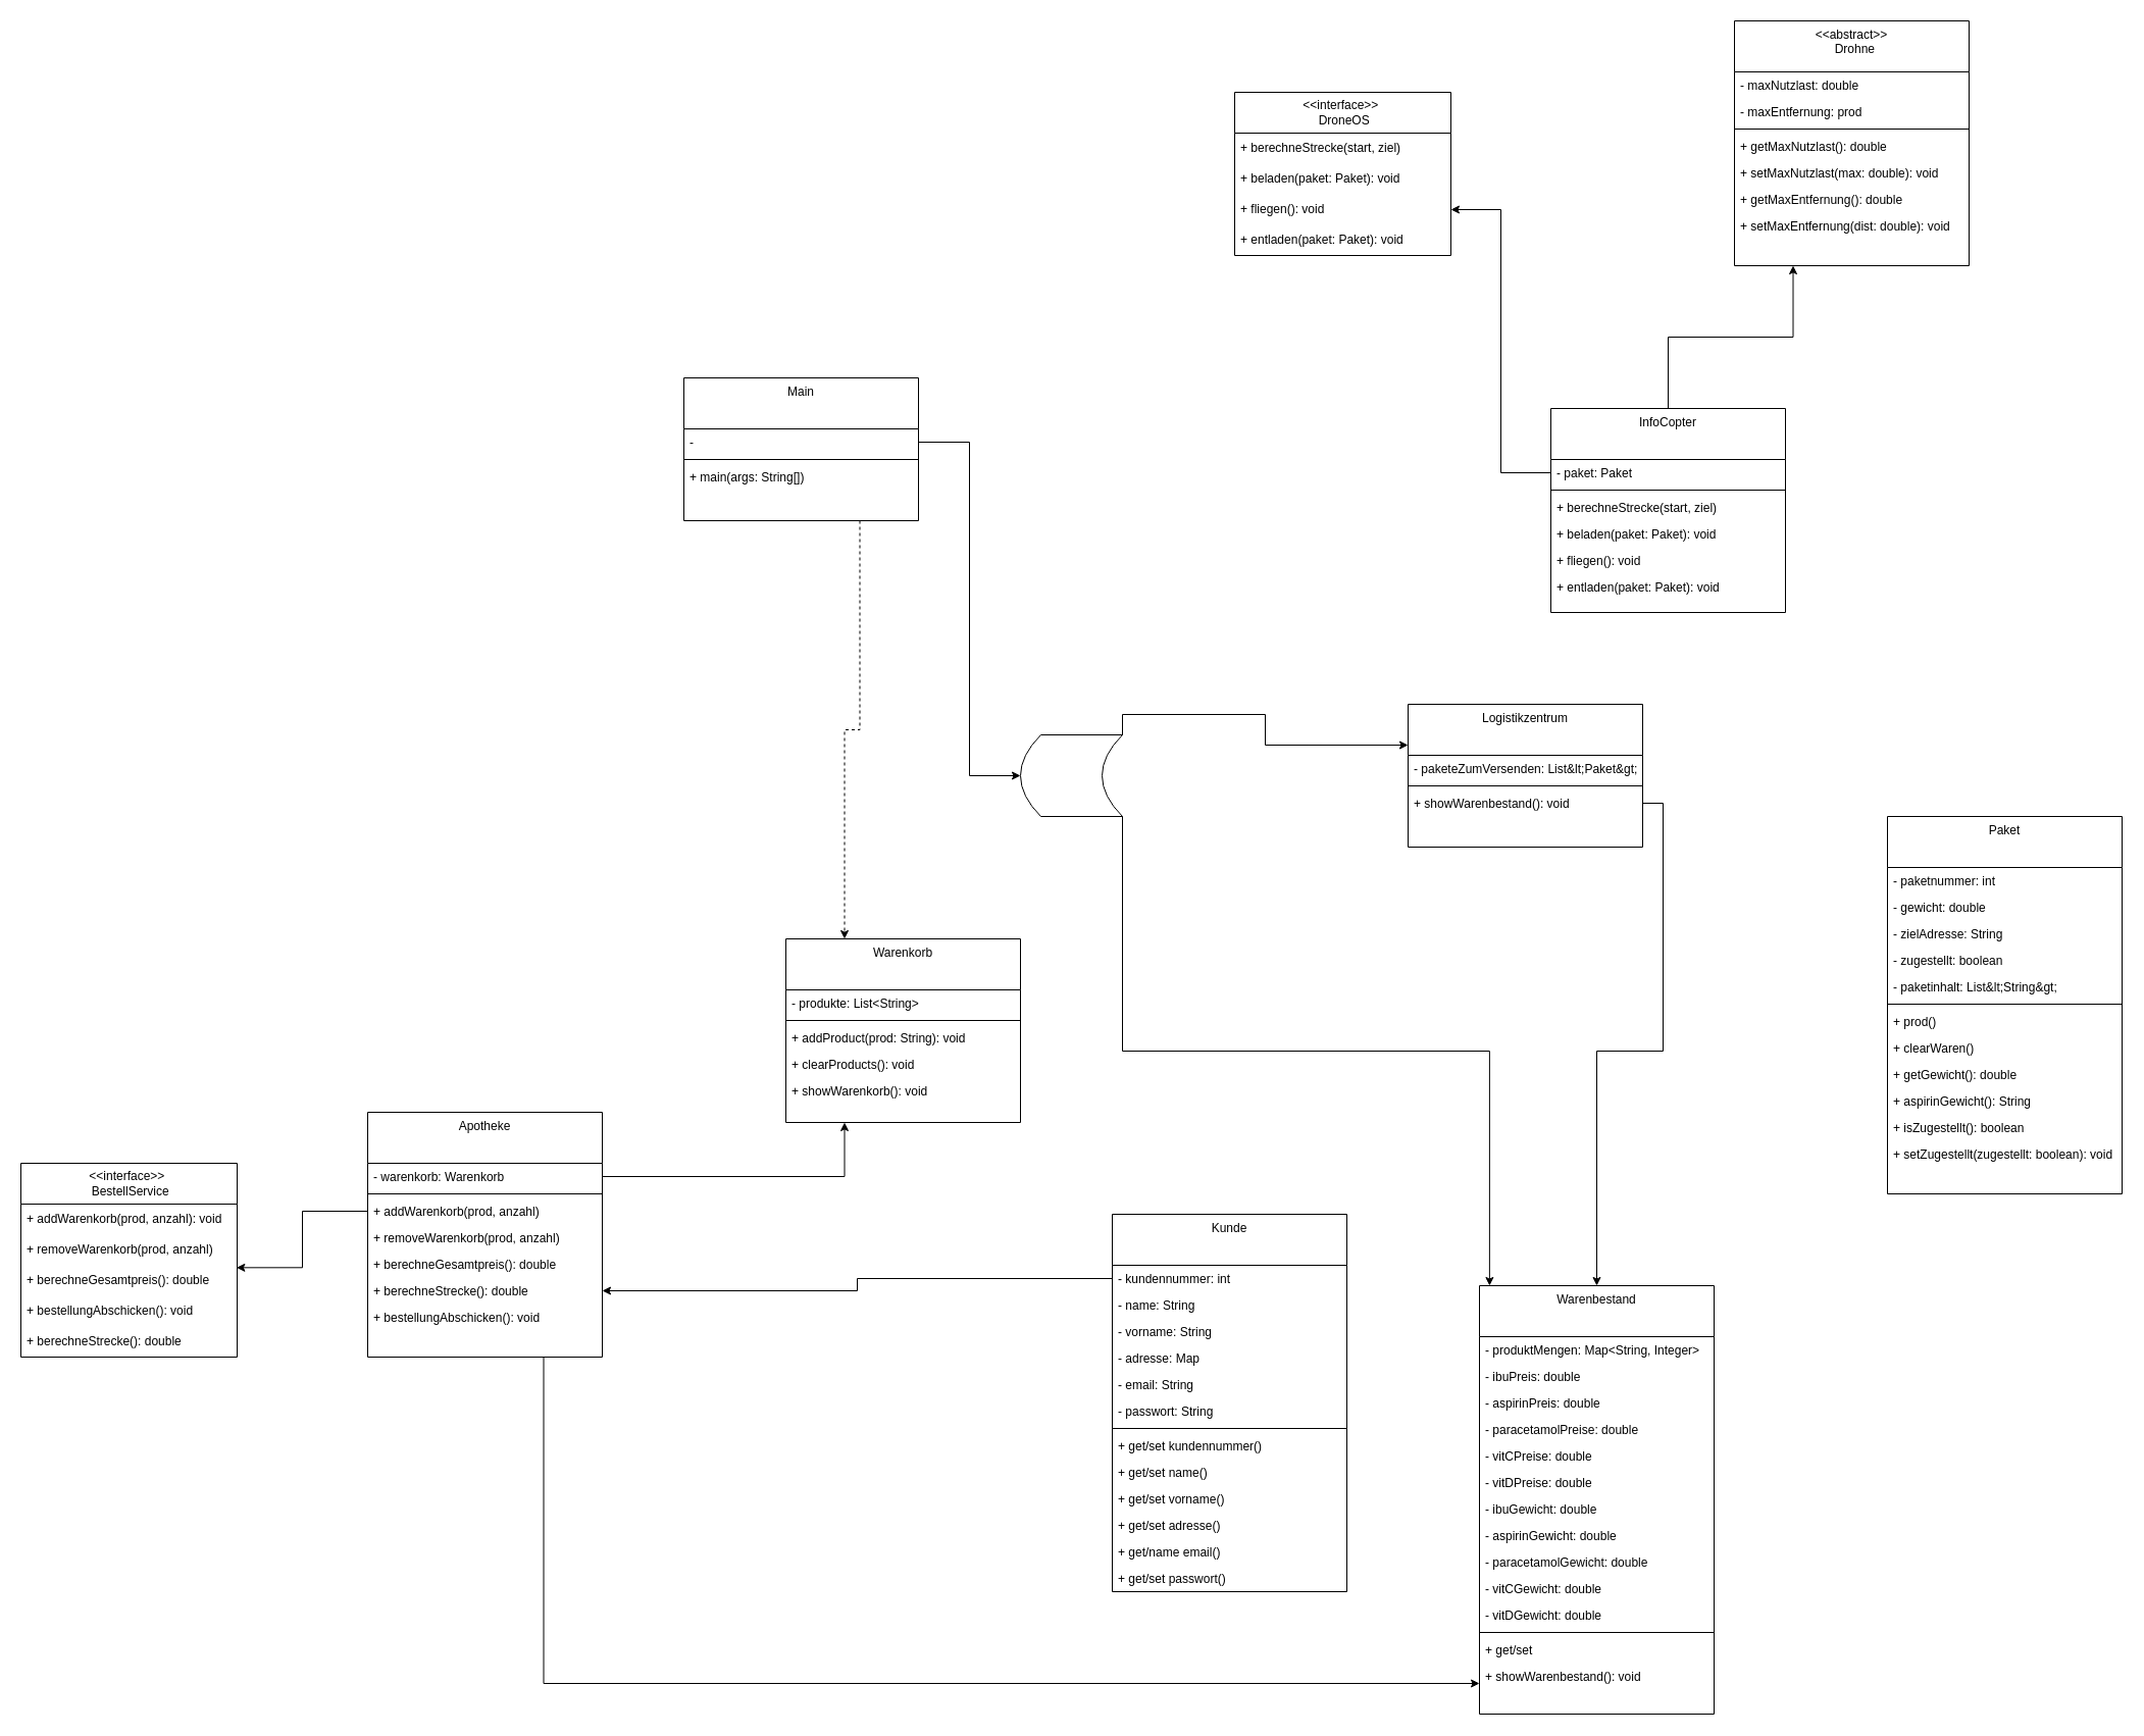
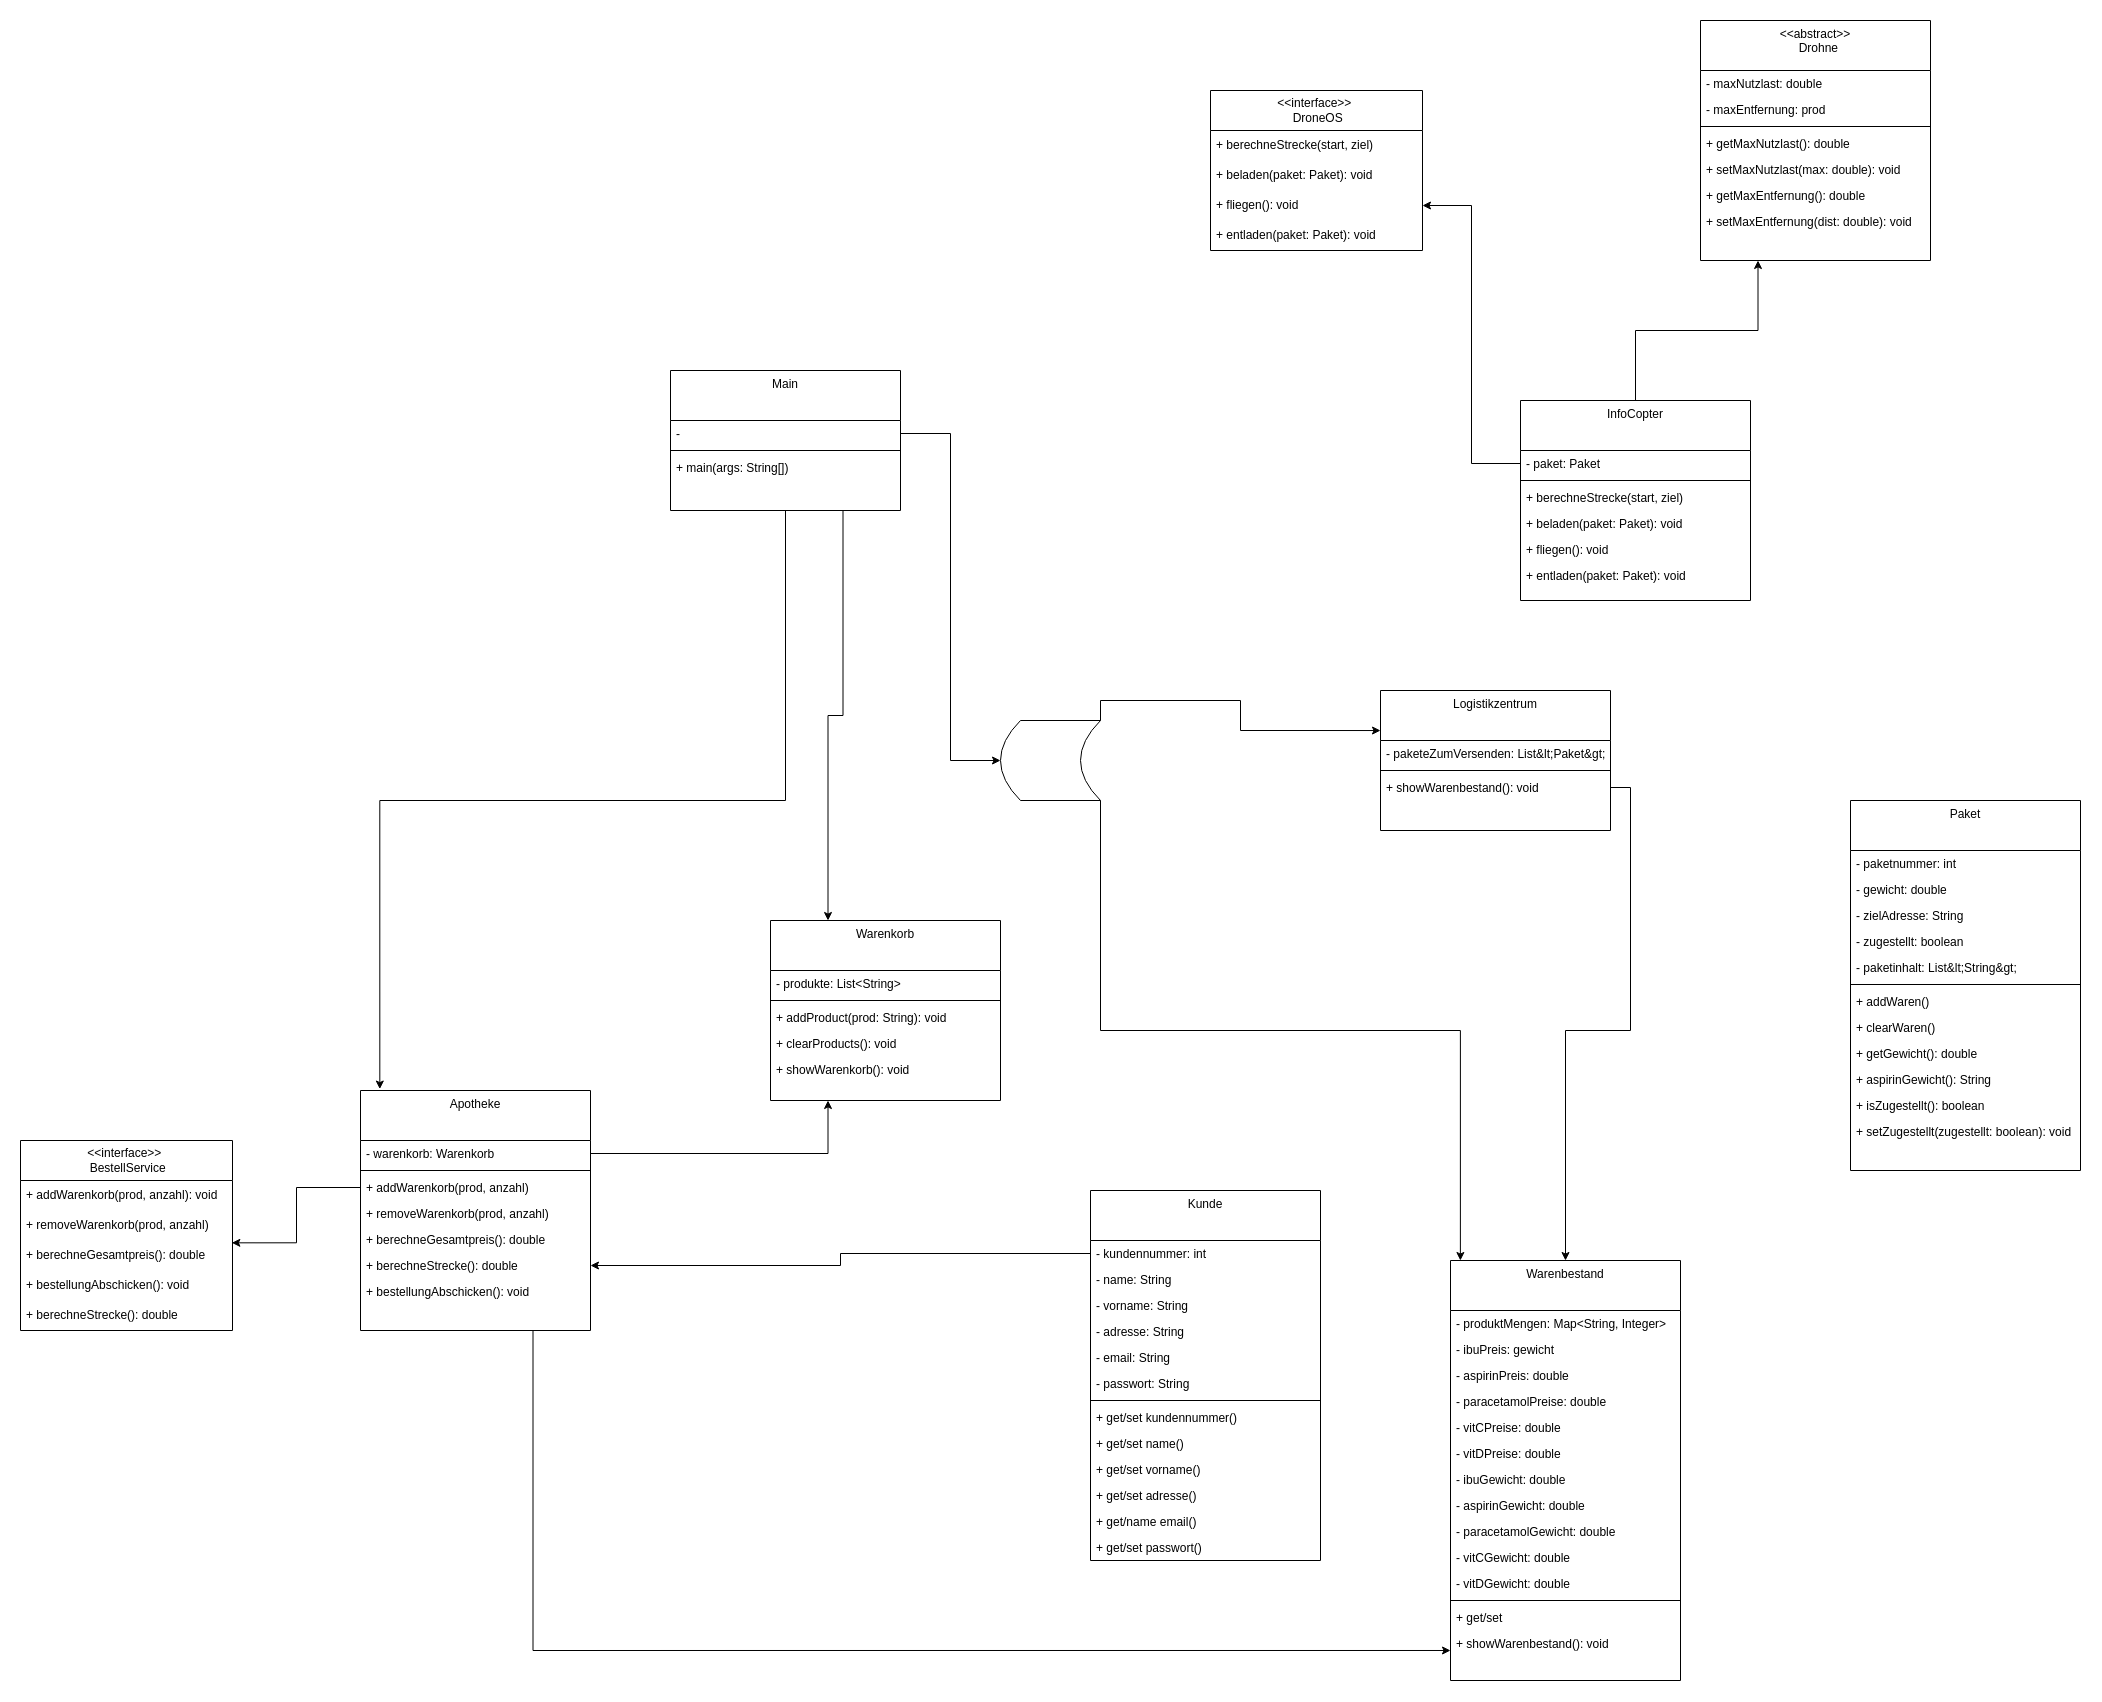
- <mxCell id="89" style="edgeStyle=orthogonalEdgeStyle;rounded=0;orthogonalLoop=1;jettySize=auto;html=1;exitX=0.75;exitY=1;exitDx=0;exitDy=0;entryX=0.25;entryY=0;entryDx=0;entryDy=0;dashed=1;" edge="1" parent="1" source="90" target="37"><mxGeometry relative="1" as="geometry" /></mxCell>
+ <mxCell id="89" style="edgeStyle=orthogonalEdgeStyle;rounded=0;orthogonalLoop=1;jettySize=auto;html=1;exitX=0.75;exitY=1;exitDx=0;exitDy=0;entryX=0.25;entryY=0;entryDx=0;entryDy=0;" edge="1" parent="1" source="90" target="37"><mxGeometry relative="1" as="geometry" /></mxCell>
+ <mxCell id="99" style="edgeStyle=orthogonalEdgeStyle;rounded=0;orthogonalLoop=1;jettySize=auto;html=1;exitX=0.5;exitY=1;exitDx=0;exitDy=0;entryX=0.084;entryY=-0.006;entryDx=0;entryDy=0;entryPerimeter=0;" edge="1" parent="1" source="90" target="23"><mxGeometry relative="1" as="geometry" /></mxCell>
- <mxCell id="64" value="+ prod()   " style="text;align=left;verticalAlign=top;spacingLeft=4;spacingRight=4;overflow=hidden;rotatable=0;points=[[0,0.5],[1,0.5]];portConstraint=eastwest;" vertex="1" parent="57"><mxGeometry y="188" width="230" height="26" as="geometry" /></mxCell>
+ <mxCell id="64" value="+ addWaren()   " style="text;align=left;verticalAlign=top;spacingLeft=4;spacingRight=4;overflow=hidden;rotatable=0;points=[[0,0.5],[1,0.5]];portConstraint=eastwest;" vertex="1" parent="57"><mxGeometry y="188" width="230" height="26" as="geometry" /></mxCell>
- <mxCell id="47" value=" - adresse: Map   " style="text;align=left;verticalAlign=top;spacingLeft=4;spacingRight=4;overflow=hidden;rotatable=0;points=[[0,0.5],[1,0.5]];portConstraint=eastwest;rounded=0;shadow=0;html=0;" vertex="1" parent="43"><mxGeometry y="128" width="230" height="26" as="geometry" /></mxCell>
+ <mxCell id="47" value=" - adresse: String   " style="text;align=left;verticalAlign=top;spacingLeft=4;spacingRight=4;overflow=hidden;rotatable=0;points=[[0,0.5],[1,0.5]];portConstraint=eastwest;rounded=0;shadow=0;html=0;" vertex="1" parent="43"><mxGeometry y="128" width="230" height="26" as="geometry" /></mxCell>
- <mxCell id="76" value="- ibuPreis: double" style="text;align=left;verticalAlign=top;spacingLeft=4;spacingRight=4;overflow=hidden;rotatable=0;points=[[0,0.5],[1,0.5]];portConstraint=eastwest;rounded=0;shadow=0;html=0;" vertex="1" parent="74"><mxGeometry y="76" width="230" height="26" as="geometry" /></mxCell>
+ <mxCell id="76" value="- ibuPreis: gewicht" style="text;align=left;verticalAlign=top;spacingLeft=4;spacingRight=4;overflow=hidden;rotatable=0;points=[[0,0.5],[1,0.5]];portConstraint=eastwest;rounded=0;shadow=0;html=0;" vertex="1" parent="74"><mxGeometry y="76" width="230" height="26" as="geometry" /></mxCell>
